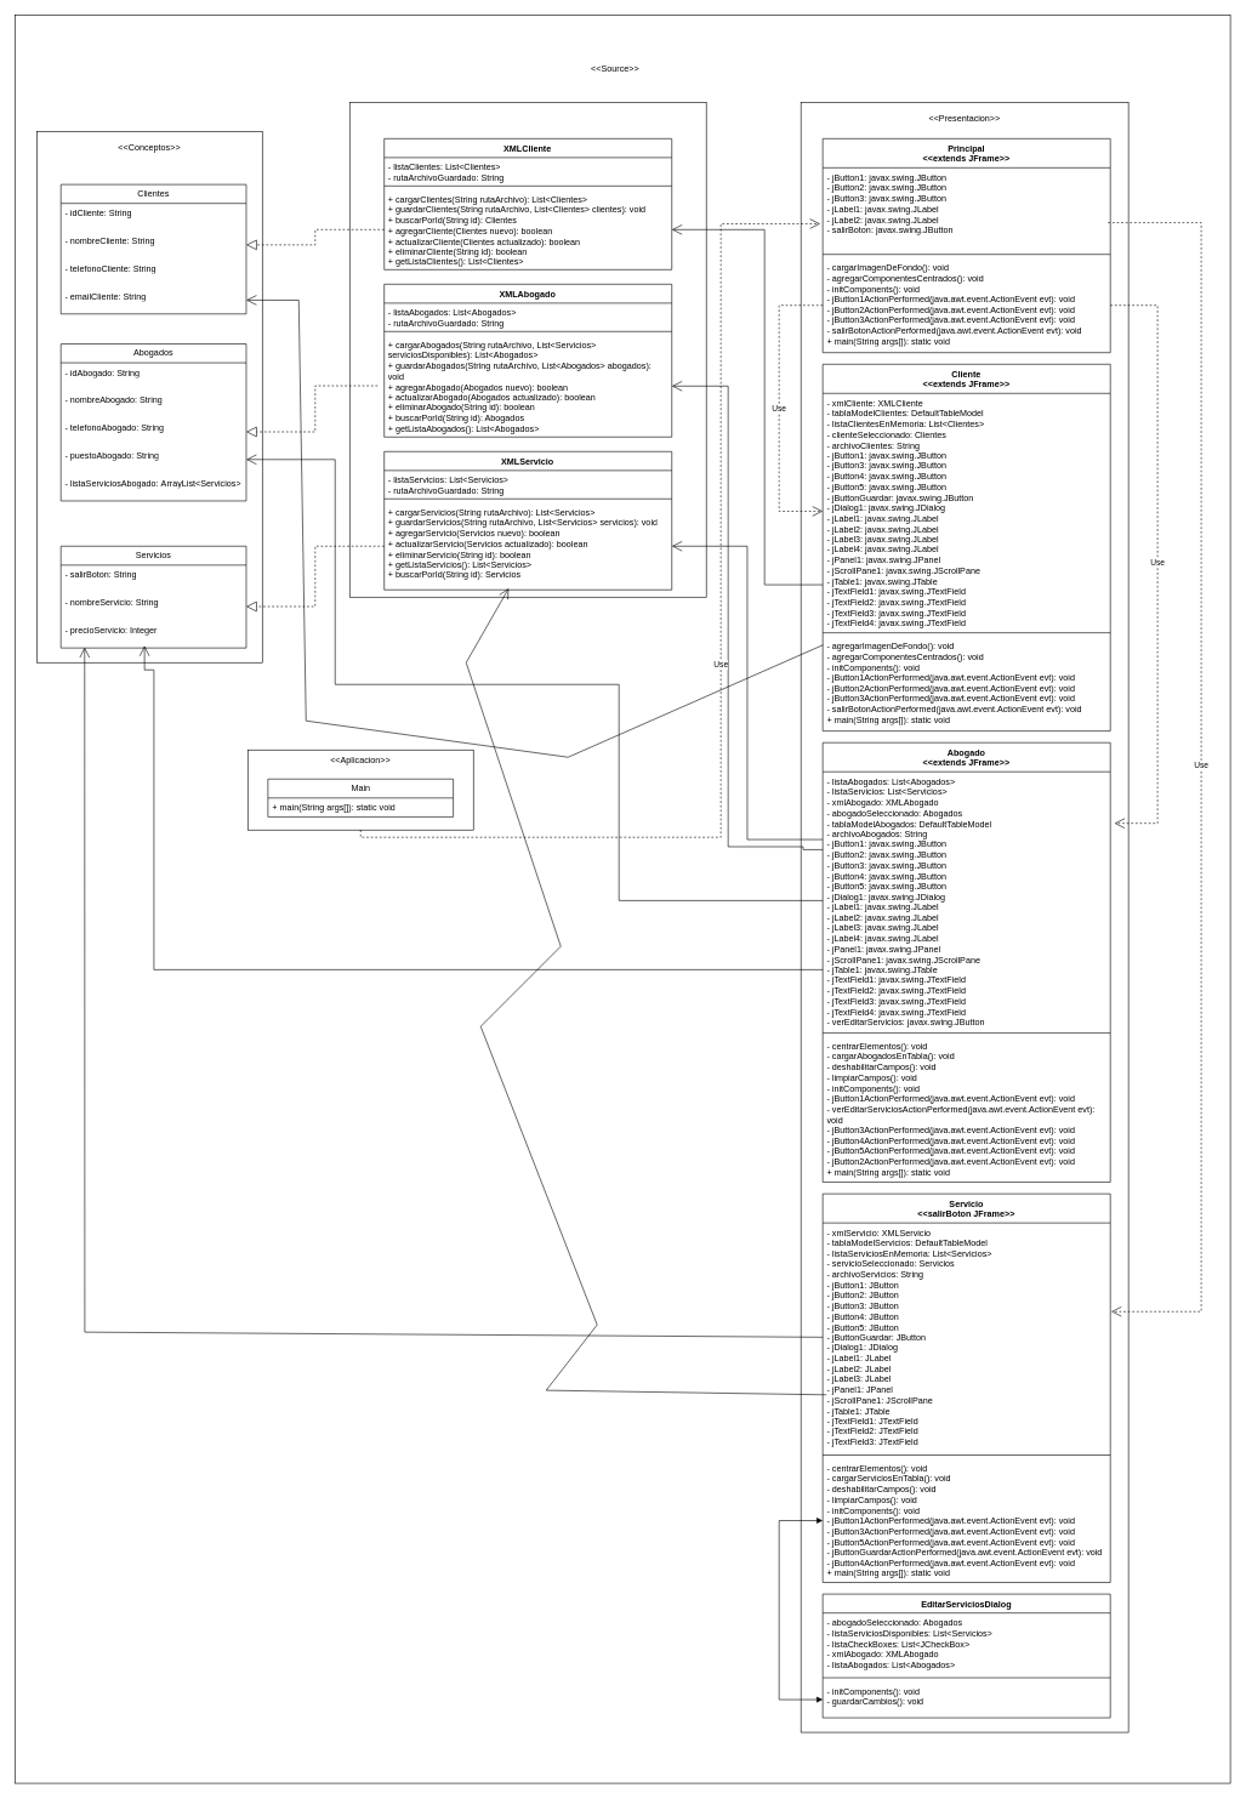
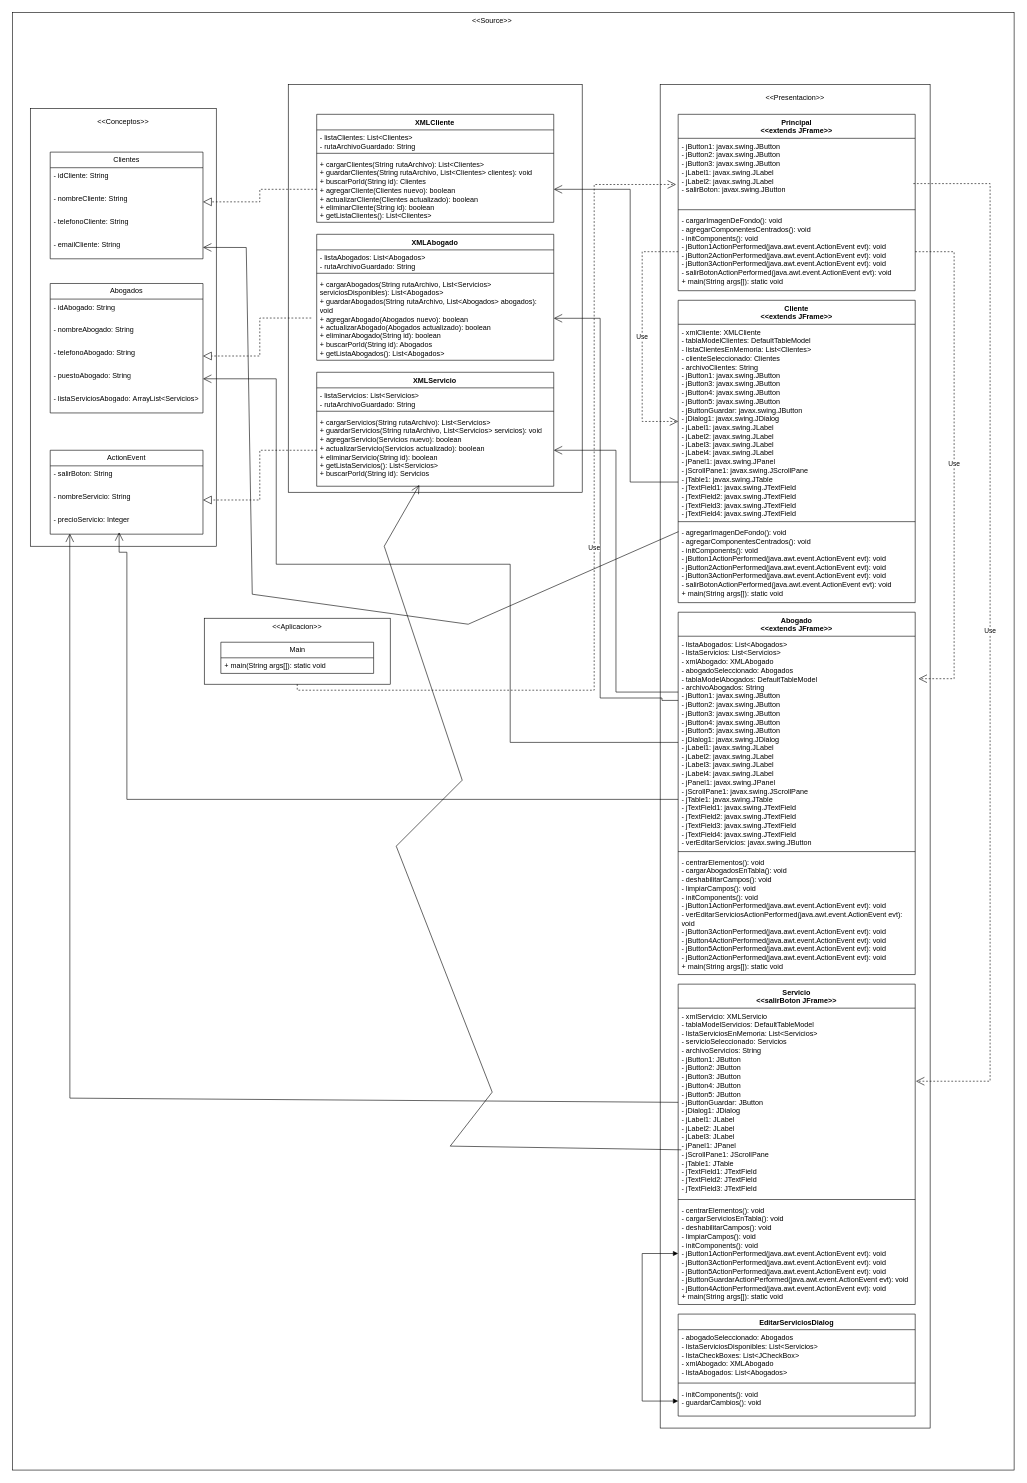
- <mxCell id="63" value="&amp;lt;&amp;lt;Source&amp;gt;&amp;gt;" style="text;html=1;strokeColor=none;fillColor=none;align=center;verticalAlign=middle;whiteSpace=wrap;rounded=0;" parent="1" vertex="1"><mxGeometry x="815" y="80" width="60" height="30" as="geometry" /></mxCell>
+ <mxCell id="63" value="&amp;lt;&amp;lt;Source&amp;gt;&amp;gt;" style="text;html=1;strokeColor=none;fillColor=none;align=center;verticalAlign=middle;whiteSpace=wrap;rounded=0;" parent="1" vertex="1"><mxGeometry x="790" y="20" width="60" height="30" as="geometry" /></mxCell>
- <mxCell id="17" value="Servicios" style="swimlane;fontStyle=0;childLayout=stackLayout;horizontal=1;startSize=26;fillColor=none;horizontalStack=0;resizeParent=1;resizeParentMax=0;resizeLast=0;collapsible=1;marginBottom=0;whiteSpace=wrap;html=1;" parent="3" vertex="1"><mxGeometry x="33.214" y="570.0" width="254.643" height="139.88" as="geometry" /></mxCell>
+ <mxCell id="17" value="ActionEvent" style="swimlane;fontStyle=0;childLayout=stackLayout;horizontal=1;startSize=26;fillColor=none;horizontalStack=0;resizeParent=1;resizeParentMax=0;resizeLast=0;collapsible=1;marginBottom=0;whiteSpace=wrap;html=1;" parent="3" vertex="1"><mxGeometry x="33.214" y="570.0" width="254.643" height="139.88" as="geometry" /></mxCell>
